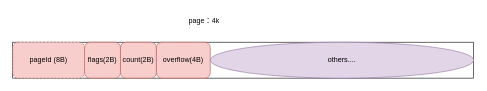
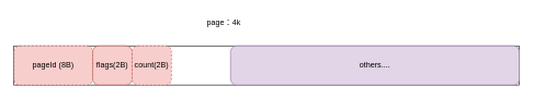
- <mxCell id="6" value="count(2B)" style="rounded=1;whiteSpace=wrap;html=1;fillColor=#f8cecc;strokeColor=#b85450;" vertex="1" parent="1"><mxGeometry x="200" y="70" width="60" height="60" as="geometry" /></mxCell>
+ <mxCell id="6" value="count(2B)" style="rounded=1;whiteSpace=wrap;html=1;fillColor=#f8cecc;strokeColor=#b85450;dashed=1;" vertex="1" parent="1"><mxGeometry x="200" y="70" width="60" height="60" as="geometry" /></mxCell>
- <mxCell id="7" value="overflow(4B)" style="rounded=1;whiteSpace=wrap;html=1;fillColor=#f8cecc;strokeColor=#b85450;" vertex="1" parent="1"><mxGeometry x="260" y="70" width="90" height="60" as="geometry" /></mxCell>
- <mxCell id="8" value="others...." style="ellipse;whiteSpace=wrap;html=1;fillColor=#e1d5e7;strokeColor=#9673a6;" vertex="1" parent="1"><mxGeometry x="350" y="70" width="440" height="60" as="geometry" /></mxCell>
+ <mxCell id="8" value="others...." style="rounded=1;whiteSpace=wrap;html=1;fillColor=#e1d5e7;strokeColor=#9673a6;" vertex="1" parent="1"><mxGeometry x="350" y="70" width="440" height="60" as="geometry" /></mxCell>
